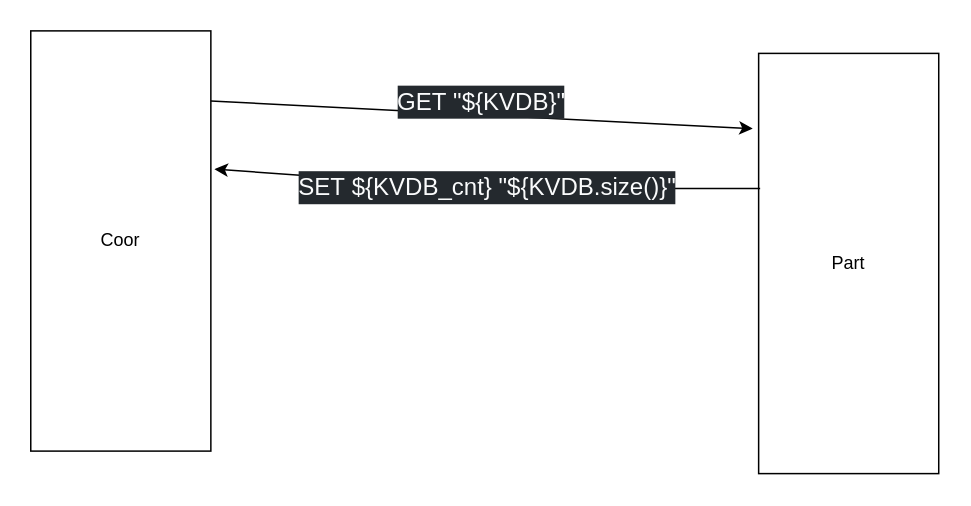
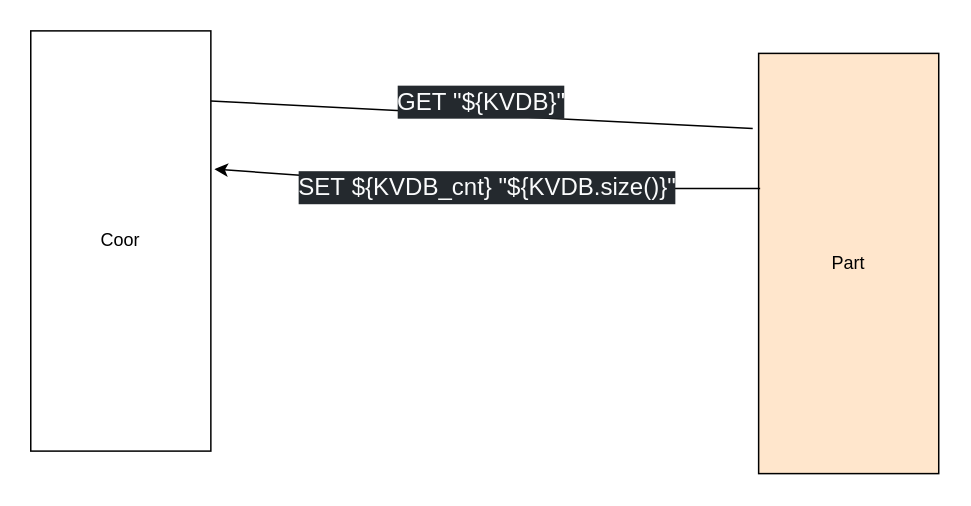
- <mxCell id="4" value="" style="endArrow=classic;html=1;exitX=1;exitY=0.167;exitDx=0;exitDy=0;exitPerimeter=0;entryX=-0.033;entryY=0.179;entryDx=0;entryDy=0;entryPerimeter=0;" edge="1" parent="1" source="2" target="3"><mxGeometry width="50" height="50" relative="1" as="geometry"><mxPoint x="335" y="155" as="sourcePoint" /><mxPoint x="385" y="105" as="targetPoint" /></mxGeometry></mxCell>
+ <mxCell id="4" value="" style="endArrow=none;html=1;exitX=1;exitY=0.167;exitDx=0;exitDy=0;exitPerimeter=0;entryX=-0.033;entryY=0.179;entryDx=0;entryDy=0;entryPerimeter=0;" edge="1" parent="1" source="2" target="3"><mxGeometry width="50" height="50" relative="1" as="geometry"><mxPoint x="335" y="155" as="sourcePoint" /><mxPoint x="385" y="105" as="targetPoint" /></mxGeometry></mxCell>
- <mxCell id="3" value="Part" style="rounded=0;whiteSpace=wrap;html=1;" vertex="1" parent="1"><mxGeometry x="505" y="35" width="120" height="280" as="geometry" /></mxCell>
+ <mxCell id="3" value="Part" style="rounded=0;whiteSpace=wrap;html=1;fillColor=#ffe6cc;" vertex="1" parent="1"><mxGeometry x="505" y="35" width="120" height="280" as="geometry" /></mxCell>
